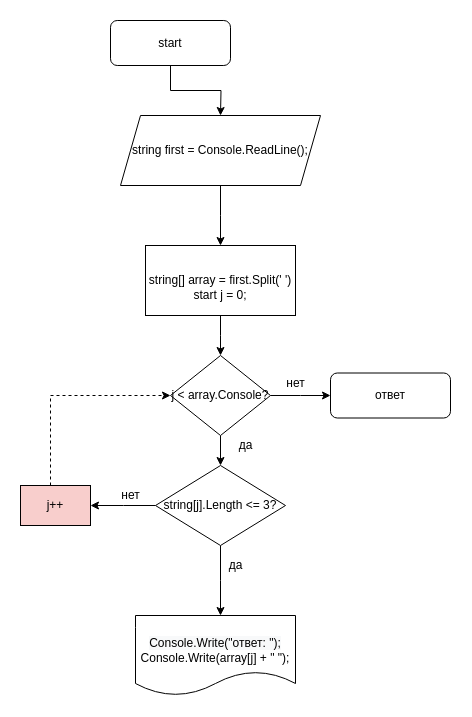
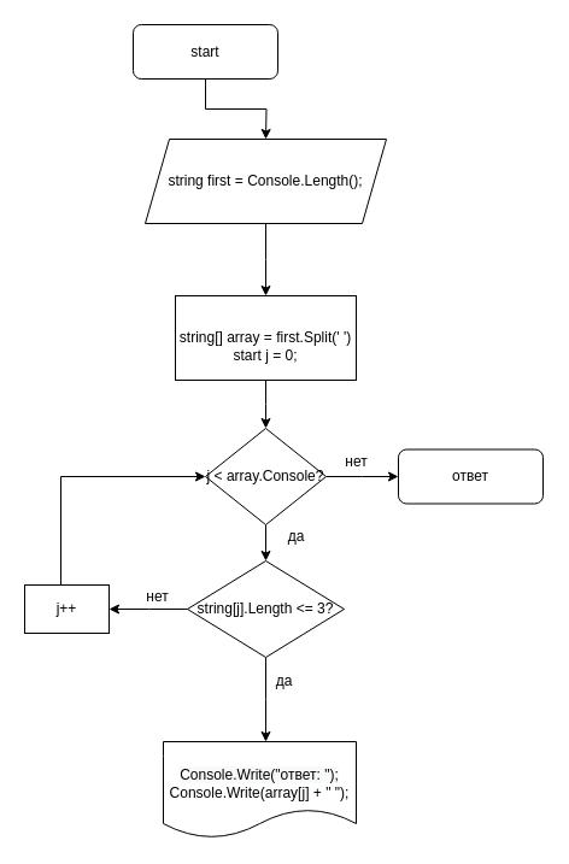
- <mxCell id="5" value="&lt;div&gt;&lt;span class=&quot;pl-k&quot;&gt;string&lt;/span&gt; &lt;span class=&quot;pl-en&quot;&gt;first&lt;/span&gt; &lt;span class=&quot;pl-k&quot;&gt;=&lt;/span&gt; &lt;span class=&quot;pl-smi&quot;&gt;Console&lt;/span&gt;.&lt;span class=&quot;pl-en&quot;&gt;ReadLine&lt;/span&gt;();&lt;br&gt;&lt;/div&gt;" style="shape=parallelogram;perimeter=parallelogramPerimeter;whiteSpace=wrap;html=1;fixedSize=1;" vertex="1" parent="1"><mxGeometry x="120" y="115" width="200" height="70" as="geometry" /></mxCell>
+ <mxCell id="5" value="&lt;div&gt;&lt;span class=&quot;pl-k&quot;&gt;string&lt;/span&gt; &lt;span class=&quot;pl-en&quot;&gt;first&lt;/span&gt; &lt;span class=&quot;pl-k&quot;&gt;=&lt;/span&gt; &lt;span class=&quot;pl-smi&quot;&gt;Console&lt;/span&gt;.&lt;span class=&quot;pl-en&quot;&gt;Length&lt;/span&gt;();&lt;br&gt;&lt;/div&gt;" style="shape=parallelogram;perimeter=parallelogramPerimeter;whiteSpace=wrap;html=1;fixedSize=1;" vertex="1" parent="1"><mxGeometry x="120" y="115" width="200" height="70" as="geometry" /></mxCell>
- <mxCell id="20" style="edgeStyle=orthogonalEdgeStyle;rounded=0;orthogonalLoop=1;jettySize=auto;html=1;entryX=0;entryY=0.5;entryDx=0;entryDy=0;dashed=1;" edge="1" parent="1" source="21" target="10"><mxGeometry relative="1" as="geometry"><mxPoint x="60" y="365" as="targetPoint" /><Array as="points"><mxPoint x="50" y="395" /></Array></mxGeometry></mxCell>
+ <mxCell id="20" style="edgeStyle=orthogonalEdgeStyle;rounded=0;orthogonalLoop=1;jettySize=auto;html=1;entryX=0;entryY=0.5;entryDx=0;entryDy=0;" edge="1" parent="1" source="21" target="10"><mxGeometry relative="1" as="geometry"><mxPoint x="60" y="365" as="targetPoint" /><Array as="points"><mxPoint x="50" y="395" /></Array></mxGeometry></mxCell>
- <mxCell id="21" value="&lt;span class=&quot;pl-smi&quot;&gt;j&lt;/span&gt;&lt;span class=&quot;pl-k&quot;&gt;++&lt;/span&gt;" style="rounded=0;whiteSpace=wrap;html=1;fillColor=#f8cecc;" vertex="1" parent="1"><mxGeometry x="20" y="485" width="70" height="40" as="geometry" /></mxCell>
+ <mxCell id="21" value="&lt;span class=&quot;pl-smi&quot;&gt;j&lt;/span&gt;&lt;span class=&quot;pl-k&quot;&gt;++&lt;/span&gt;" style="rounded=0;whiteSpace=wrap;html=1;" vertex="1" parent="1"><mxGeometry x="20" y="485" width="70" height="40" as="geometry" /></mxCell>
